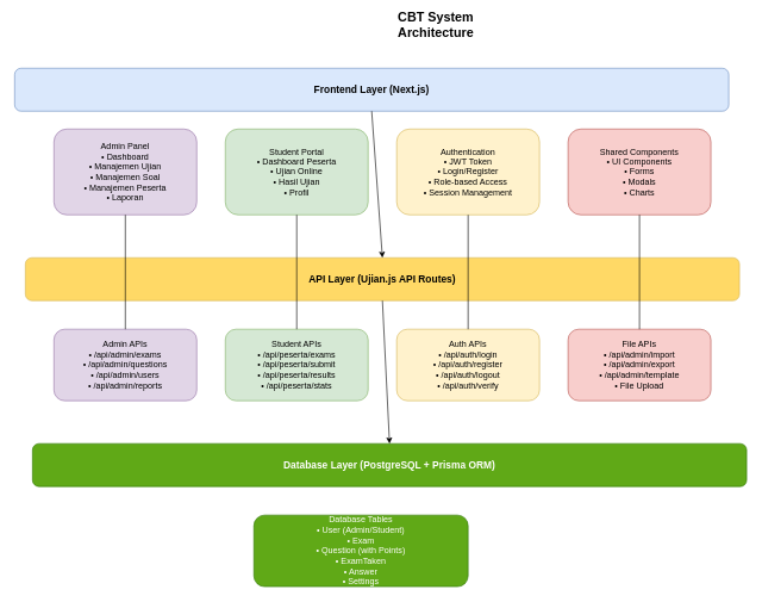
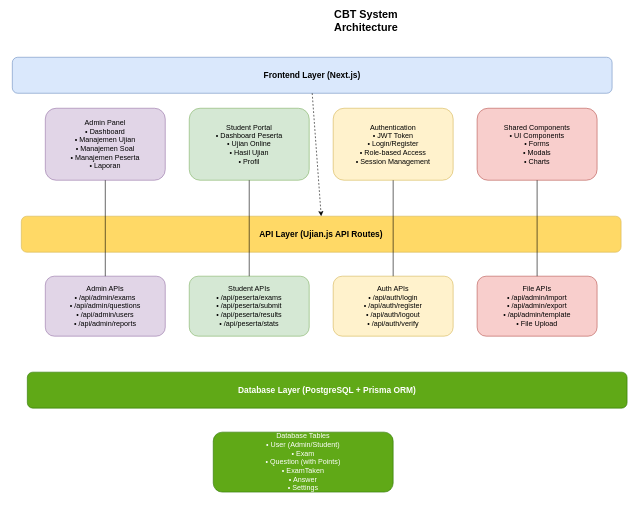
- <mxCell id="14" value="" style="endArrow=classic;html=1;rounded=0;exitX=0.5;exitY=1;exitDx=0;exitDy=0;entryX=0.5;entryY=0;entryDx=0;entryDy=0;" edge="1" parent="1" source="2" target="7"><mxGeometry width="50" height="50" relative="1" as="geometry"><mxPoint x="515" y="400" as="sourcePoint" /><mxPoint x="565" y="350" as="targetPoint" /></mxGeometry></mxCell>
+ <mxCell id="14" value="" style="endArrow=classic;html=1;rounded=0;exitX=0.5;exitY=1;exitDx=0;exitDy=0;entryX=0.5;entryY=0;entryDx=0;entryDy=0;dashed=1;" edge="1" parent="1" source="2" target="7"><mxGeometry width="50" height="50" relative="1" as="geometry"><mxPoint x="515" y="400" as="sourcePoint" /><mxPoint x="565" y="350" as="targetPoint" /></mxGeometry></mxCell>
- <mxCell id="15" value="" style="endArrow=classic;html=1;rounded=0;exitX=0.5;exitY=1;exitDx=0;exitDy=0;entryX=0.5;entryY=0;entryDx=0;entryDy=0;" edge="1" parent="1" source="7" target="12"><mxGeometry width="50" height="50" relative="1" as="geometry"><mxPoint x="515" y="500" as="sourcePoint" /><mxPoint x="565" y="450" as="targetPoint" /></mxGeometry></mxCell>
